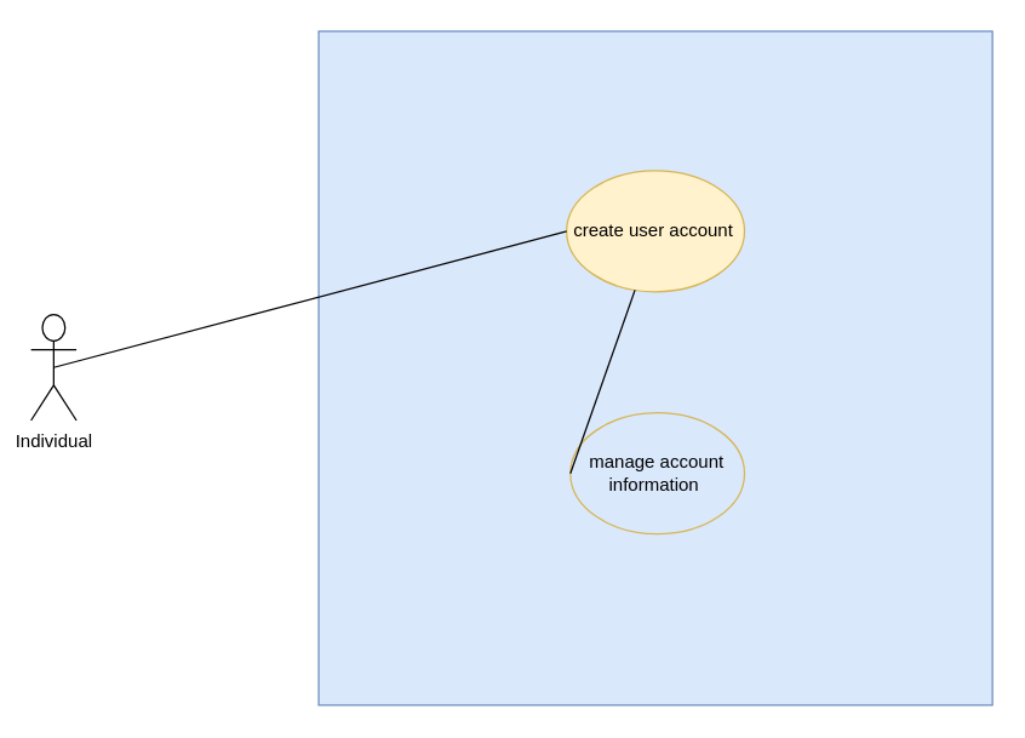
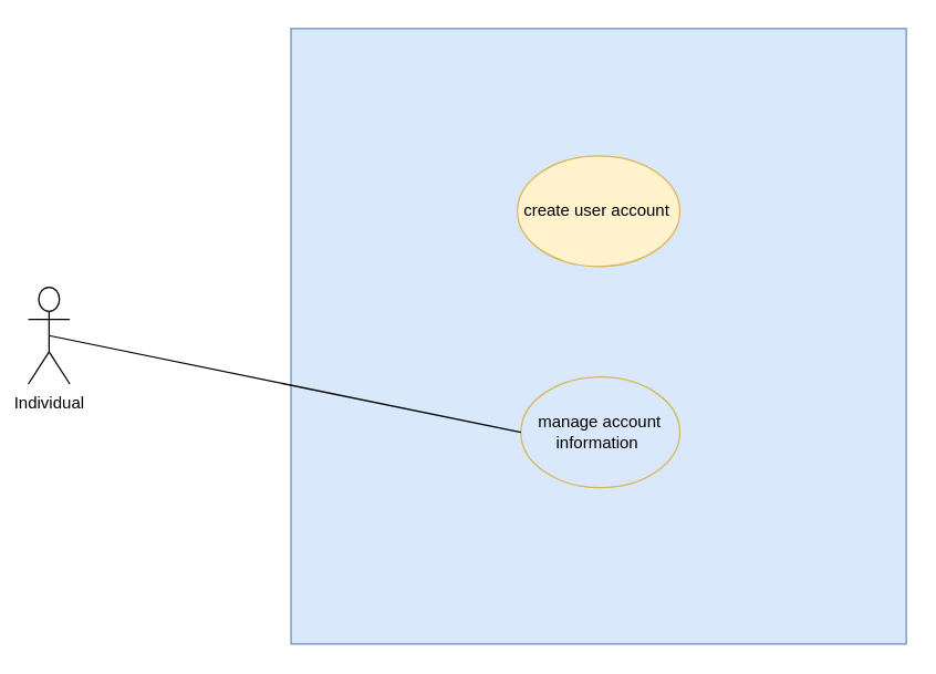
- <mxCell id="6" value="" style="endArrow=none;html=1;rounded=0;entryX=0.5;entryY=0.5;entryDx=0;entryDy=0;entryPerimeter=0;exitX=0;exitY=0.5;exitDx=0;exitDy=0;" parent="1" source="3" target="5" edge="1"><mxGeometry width="50" height="50" relative="1" as="geometry"><mxPoint x="312.5" y="152" as="sourcePoint" /><mxPoint x="320" y="202" as="targetPoint" /></mxGeometry></mxCell>
- <mxCell id="7" value="" style="endArrow=none;html=1;rounded=0;exitX=0;exitY=0.5;exitDx=0;exitDy=0;" parent="1" source="4" target="3" edge="1"><mxGeometry width="50" height="50" relative="1" as="geometry"><mxPoint x="312.5" y="322" as="sourcePoint" /><mxPoint x="15" y="247" as="targetPoint" /></mxGeometry></mxCell>
+ <mxCell id="7" value="" style="endArrow=none;html=1;rounded=0;entryX=0.5;entryY=0.5;entryDx=0;entryDy=0;entryPerimeter=0;exitX=0;exitY=0.5;exitDx=0;exitDy=0;" parent="1" source="4" target="5" edge="1"><mxGeometry width="50" height="50" relative="1" as="geometry"><mxPoint x="312.5" y="322" as="sourcePoint" /><mxPoint x="15" y="247" as="targetPoint" /></mxGeometry></mxCell>
